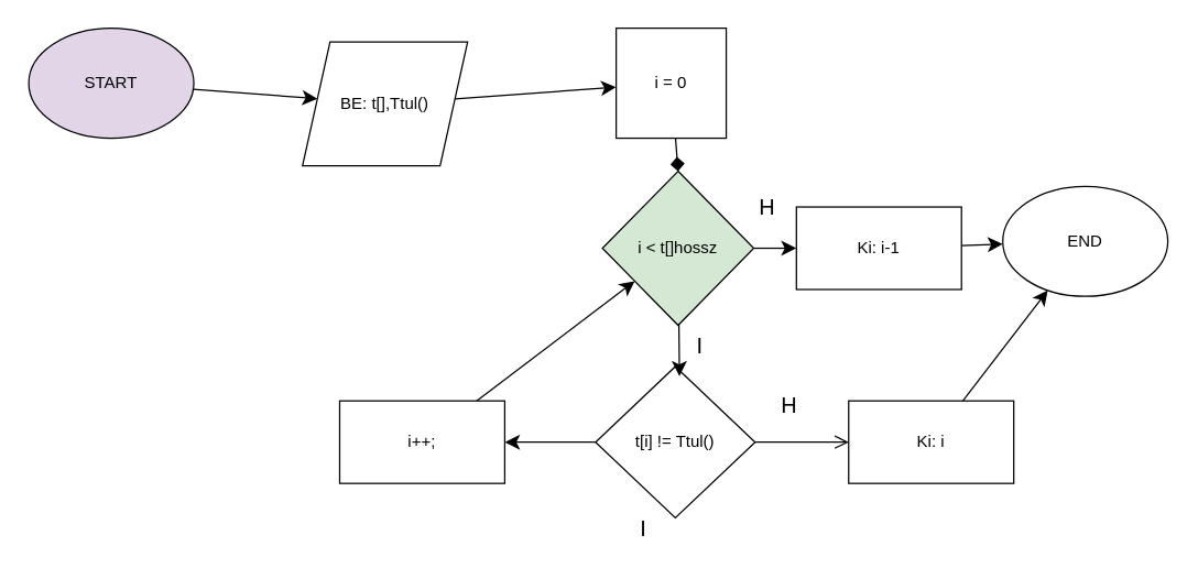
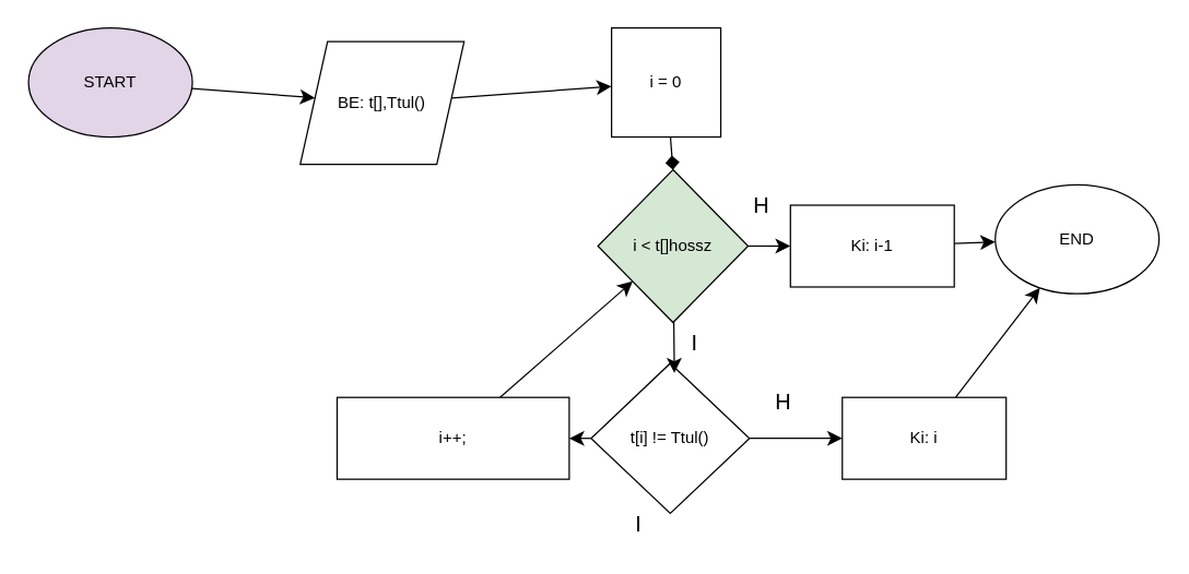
- <mxCell id="17" value="i++;" style="rounded=0;whiteSpace=wrap;html=1;" vertex="1" parent="1"><mxGeometry x="246" y="291" width="120" height="60" as="geometry" /></mxCell>
+ <mxCell id="17" value="i++;" style="rounded=0;whiteSpace=wrap;html=1;" vertex="1" parent="1"><mxGeometry x="246" y="291" width="170" height="60" as="geometry" /></mxCell>
- <mxCell id="11" value="" style="edgeStyle=none;curved=1;rounded=0;orthogonalLoop=1;jettySize=auto;html=1;fontSize=12;startSize=8;endSize=8;endArrow=open;" edge="1" parent="1" source="13" target="15"><mxGeometry relative="1" as="geometry" /></mxCell>
+ <mxCell id="11" value="" style="edgeStyle=none;curved=1;rounded=0;orthogonalLoop=1;jettySize=auto;html=1;fontSize=12;startSize=8;endSize=8;" edge="1" parent="1" source="13" target="15"><mxGeometry relative="1" as="geometry" /></mxCell>
